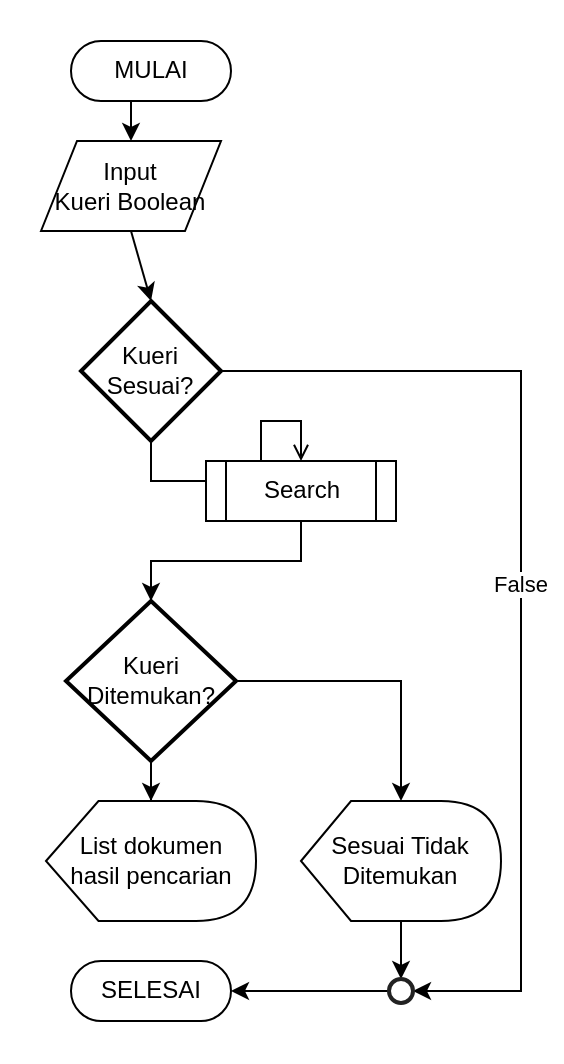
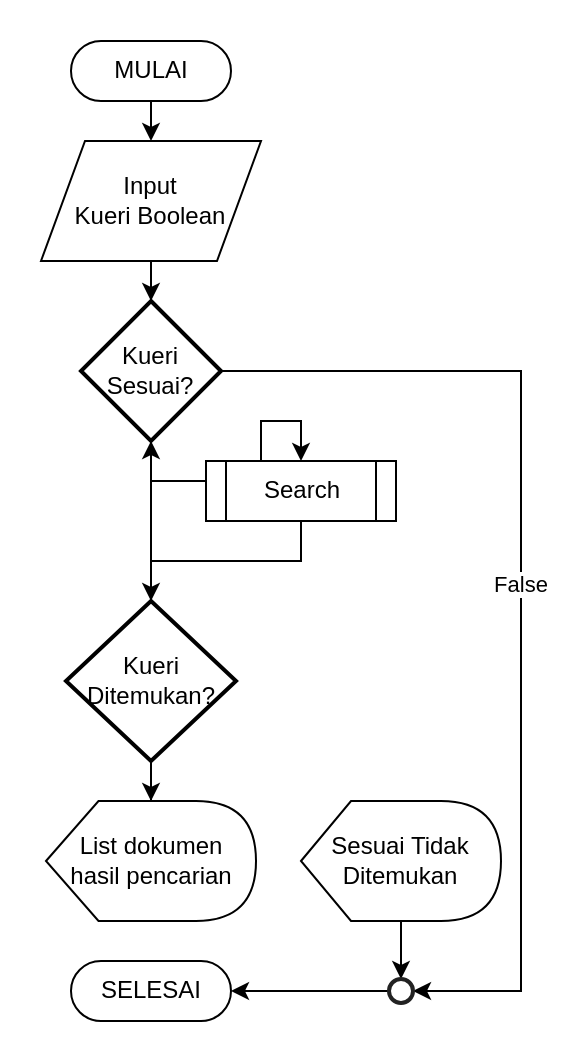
- <mxCell id="5" value="Input&lt;br&gt;Kueri Boolean" style="shape=parallelogram;perimeter=parallelogramPerimeter;whiteSpace=wrap;html=1;" parent="1" vertex="1"><mxGeometry x="20" y="70" width="90" height="45" as="geometry" /></mxCell>
+ <mxCell id="5" value="Input&lt;br&gt;Kueri Boolean" style="shape=parallelogram;perimeter=parallelogramPerimeter;whiteSpace=wrap;html=1;" parent="1" vertex="1"><mxGeometry x="20" y="70" width="110" height="60" as="geometry" /></mxCell>
- <mxCell id="8" style="edgeStyle=orthogonalEdgeStyle;rounded=0;orthogonalLoop=1;jettySize=auto;html=1;exitX=0.5;exitY=1;exitDx=0;exitDy=0;exitPerimeter=0;entryX=0.5;entryY=0;entryDx=0;entryDy=0;endArrow=open;" parent="1" source="9" target="11" edge="1"><mxGeometry relative="1" as="geometry" /></mxCell>
+ <mxCell id="8" style="edgeStyle=orthogonalEdgeStyle;rounded=0;orthogonalLoop=1;jettySize=auto;html=1;exitX=0.5;exitY=1;exitDx=0;exitDy=0;exitPerimeter=0;entryX=0.5;entryY=0;entryDx=0;entryDy=0;" parent="1" source="9" target="11" edge="1"><mxGeometry relative="1" as="geometry" /></mxCell>
- <mxCell id="13" style="edgeStyle=orthogonalEdgeStyle;rounded=0;orthogonalLoop=1;jettySize=auto;html=1;" parent="1" source="14" target="16" edge="1"><mxGeometry relative="1" as="geometry" /></mxCell>
+ <mxCell id="13" style="edgeStyle=orthogonalEdgeStyle;rounded=0;orthogonalLoop=1;jettySize=auto;html=1;" parent="1" source="14" target="9" edge="1"><mxGeometry relative="1" as="geometry" /></mxCell>
